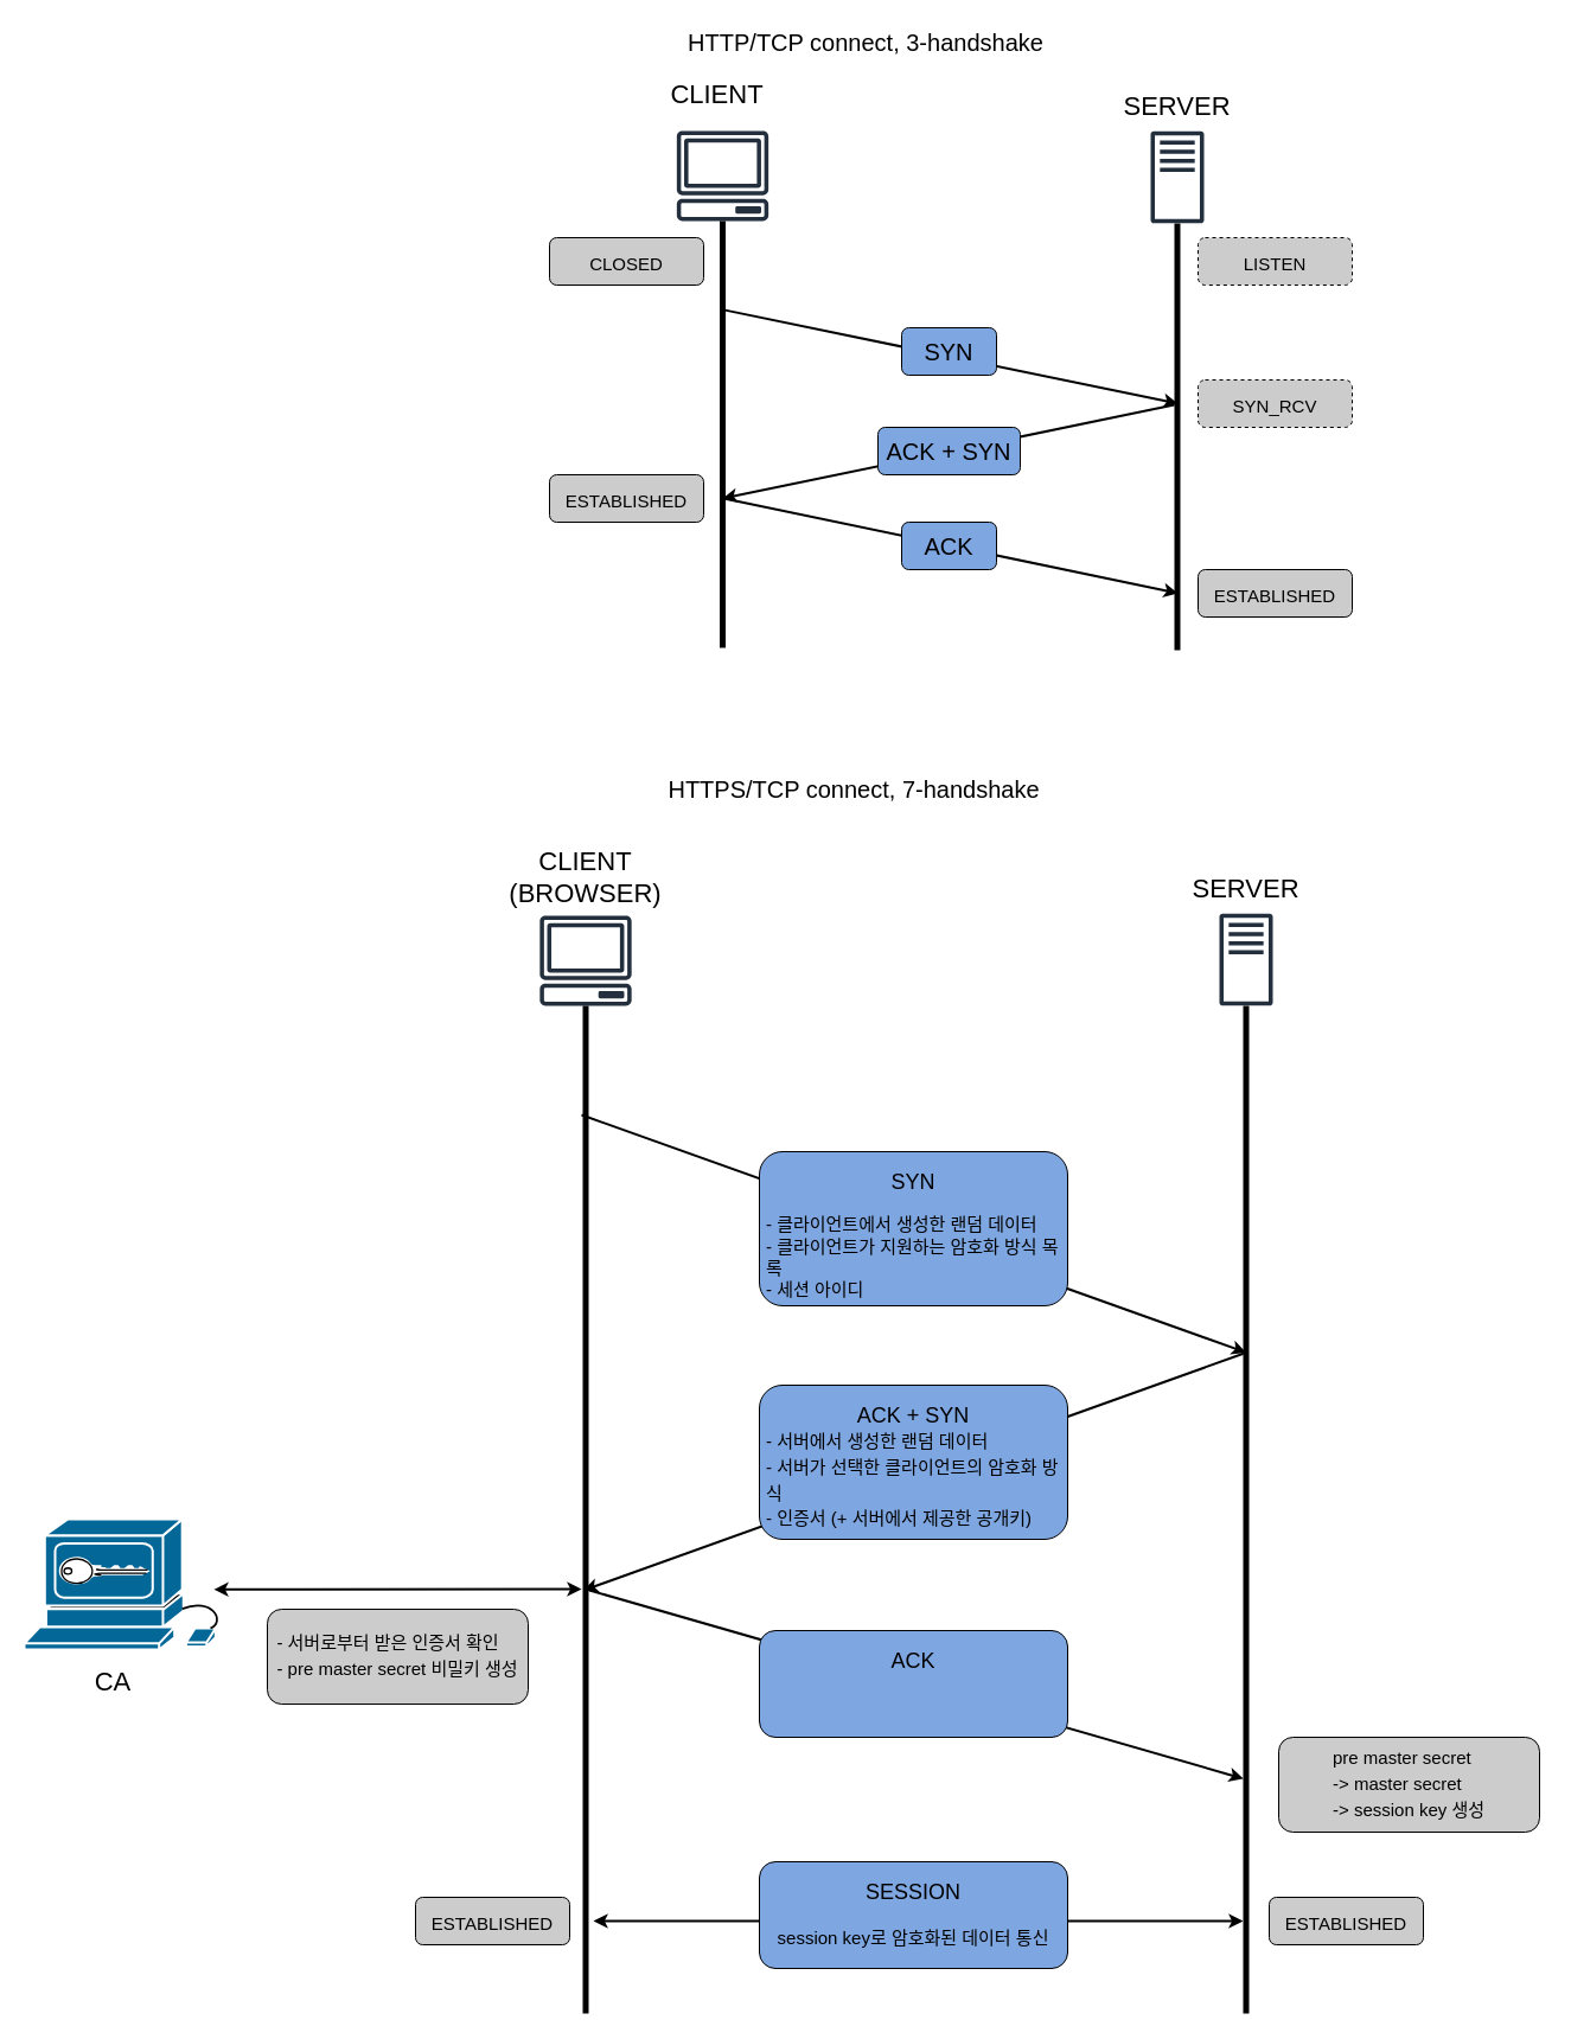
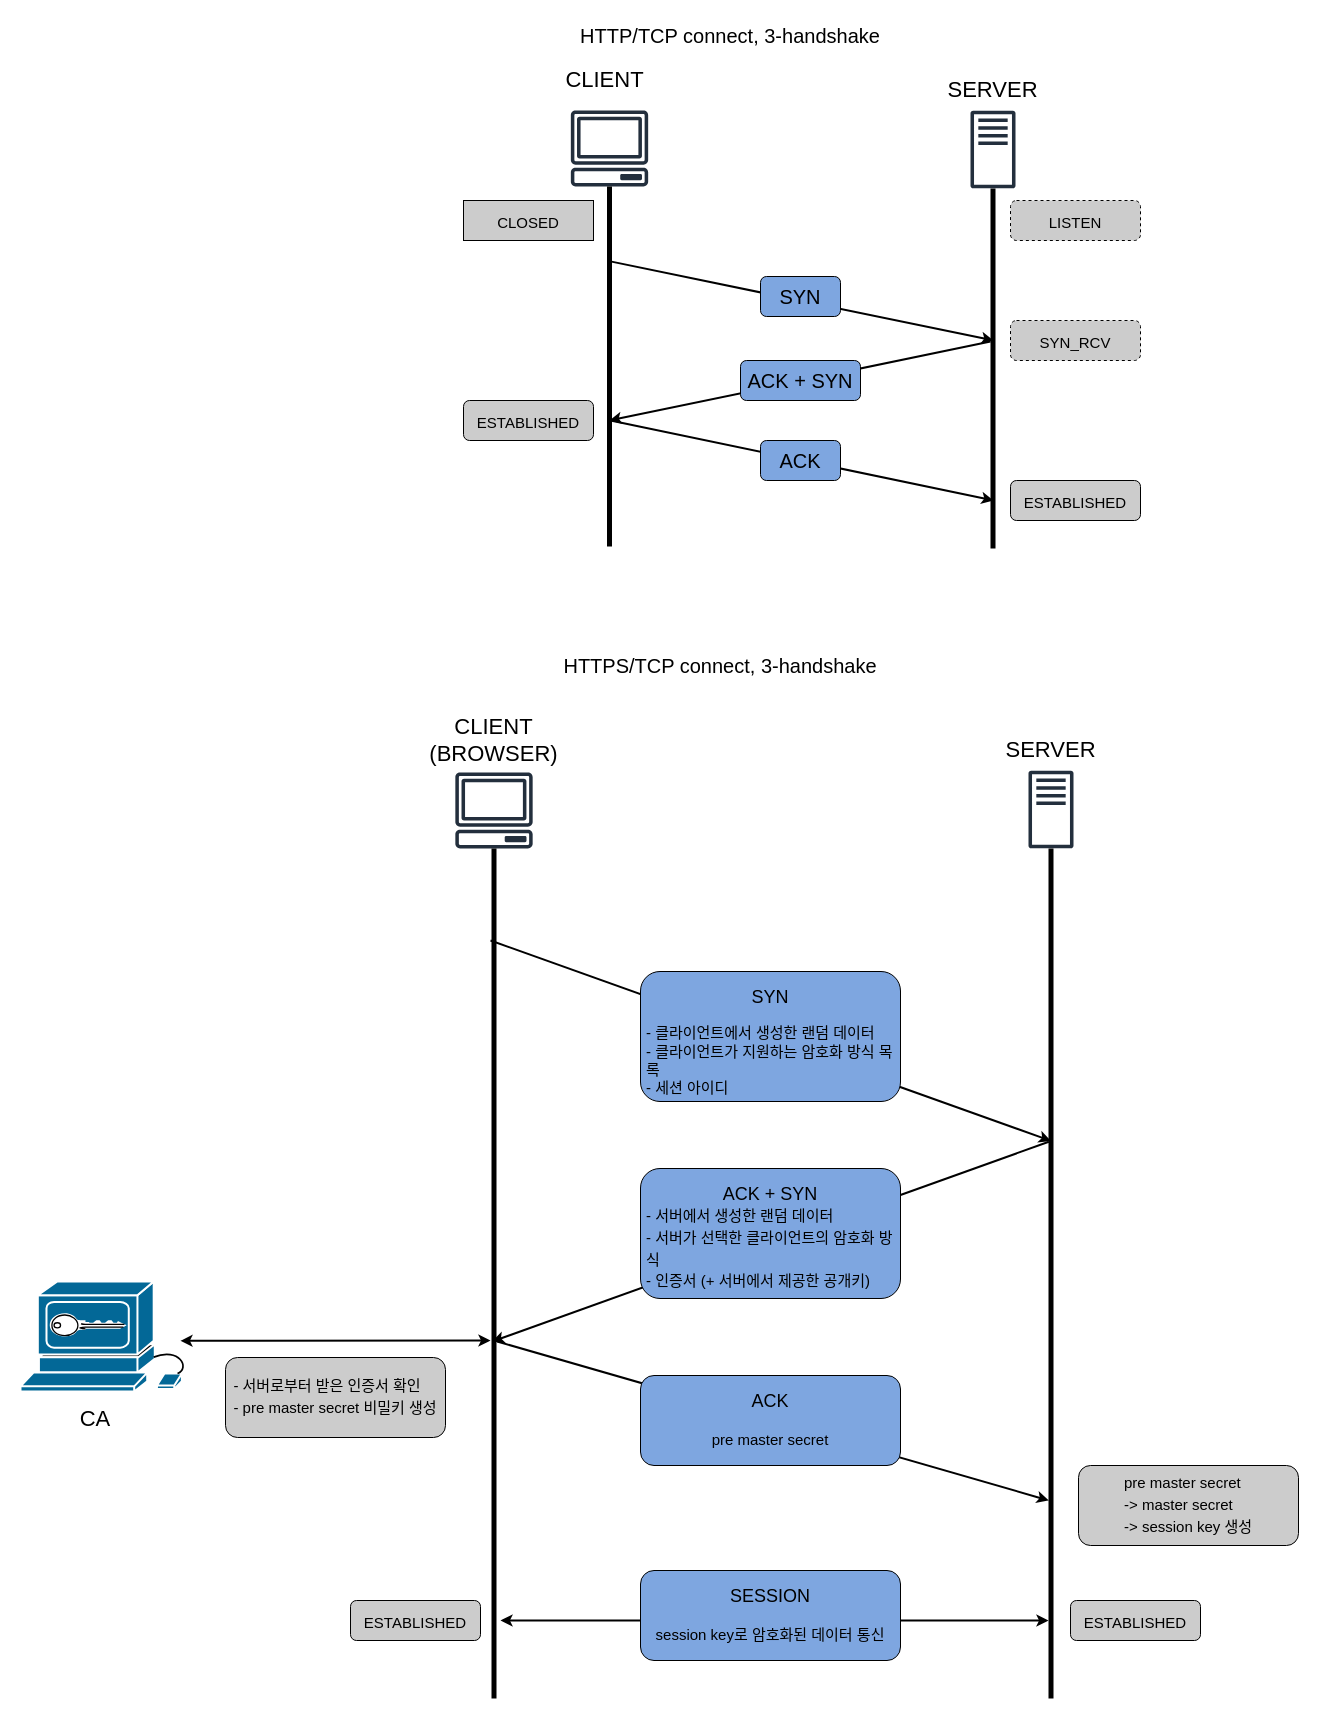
- <mxCell id="12" value="&lt;font style=&quot;font-size: 15px&quot;&gt;CLOSED&lt;/font&gt;" style="rounded=1;whiteSpace=wrap;html=1;fontSize=20;fillColor=#CCCCCC;" vertex="1" parent="1"><mxGeometry x="463" y="200" width="130" height="40" as="geometry" /></mxCell>
+ <mxCell id="12" value="&lt;font style=&quot;font-size: 15px&quot;&gt;CLOSED&lt;/font&gt;" style="whiteSpace=wrap;html=1;fontSize=20;fillColor=#CCCCCC;rounded=0;" vertex="1" parent="1"><mxGeometry x="463" y="200" width="130" height="40" as="geometry" /></mxCell>
- <mxCell id="23" value="HTTPS/TCP connect, 7-handshake" style="text;html=1;strokeColor=none;fillColor=none;align=center;verticalAlign=middle;whiteSpace=wrap;rounded=0;fontSize=20;" vertex="1" parent="1"><mxGeometry x="510" y="650" width="420" height="30" as="geometry" /></mxCell>
+ <mxCell id="23" value="HTTPS/TCP connect, 3-handshake" style="text;html=1;strokeColor=none;fillColor=none;align=center;verticalAlign=middle;whiteSpace=wrap;rounded=0;fontSize=20;" vertex="1" parent="1"><mxGeometry x="510" y="650" width="420" height="30" as="geometry" /></mxCell>
+ <mxCell id="40" value="&lt;div style=&quot;text-align: left&quot;&gt;&lt;span style=&quot;font-size: 15px&quot;&gt;pre master secret&lt;/span&gt;&lt;br&gt;&lt;/div&gt;" style="text;html=1;strokeColor=none;fillColor=none;align=center;verticalAlign=middle;whiteSpace=wrap;rounded=0;fontSize=18;" vertex="1" parent="1"><mxGeometry x="645" y="1423" width="250" height="32" as="geometry" /></mxCell>
